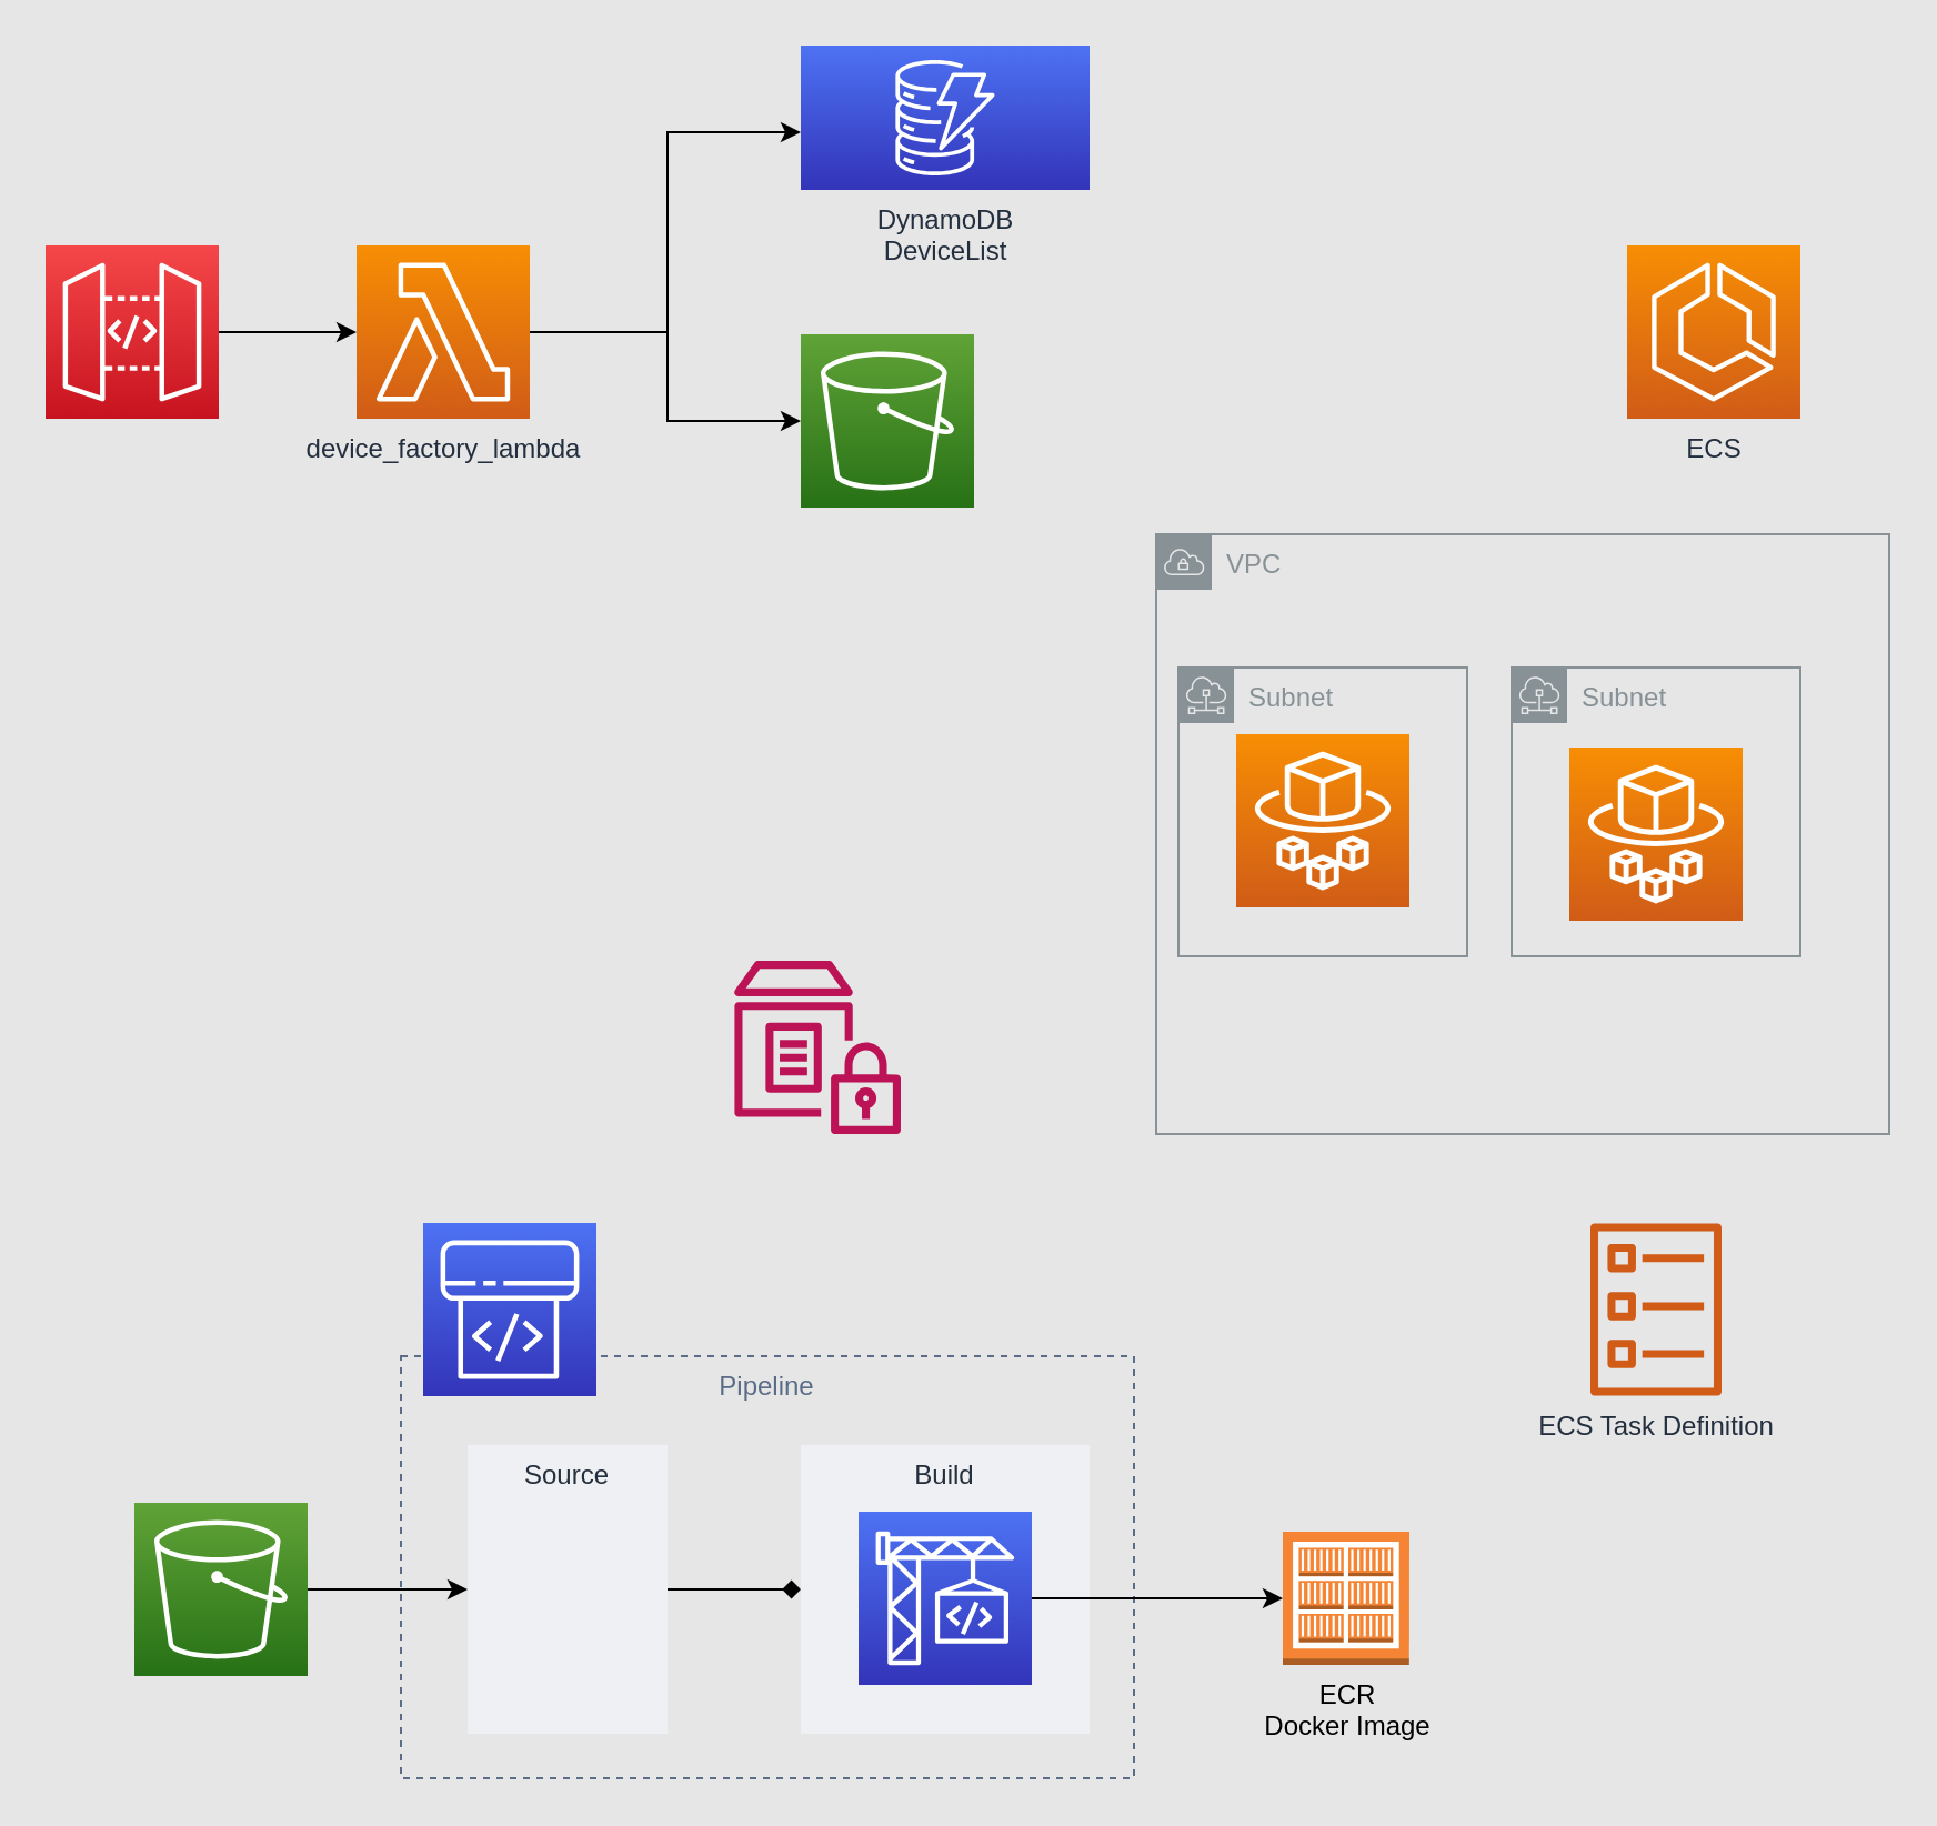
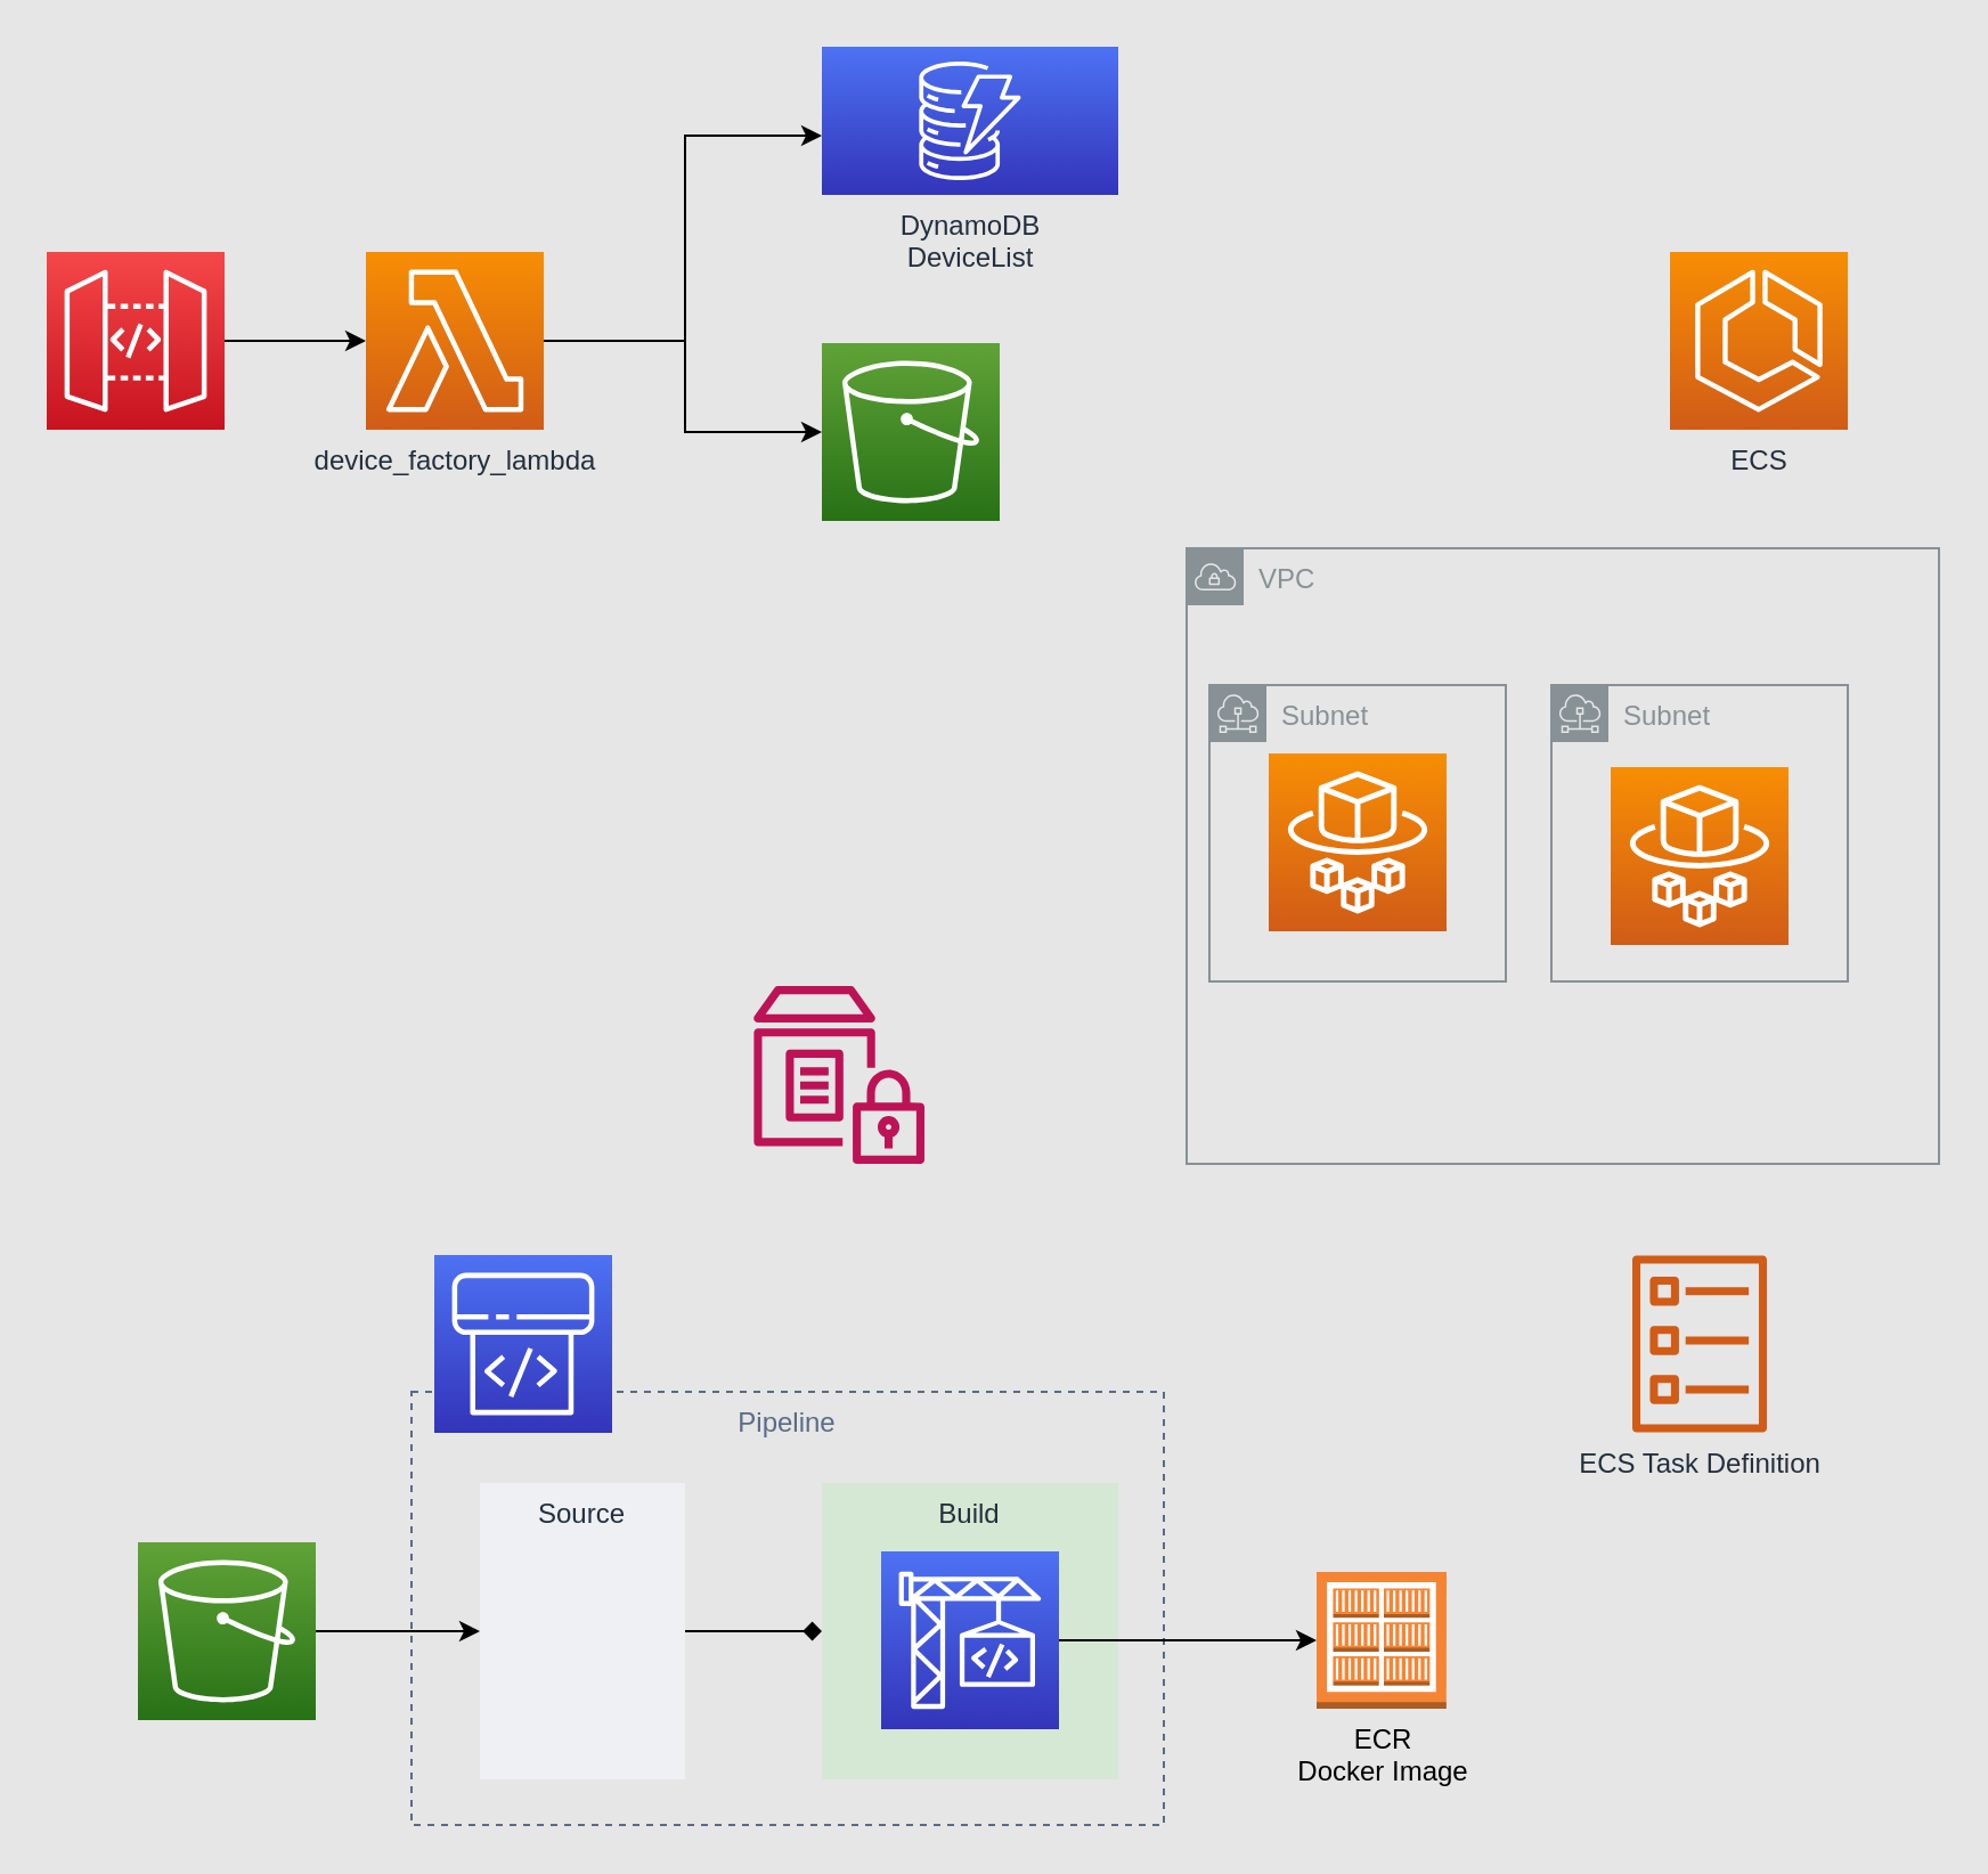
- <mxCell id="3" value="Build" style="fillColor=#EFF0F3;strokeColor=none;dashed=0;verticalAlign=top;fontStyle=0;fontColor=#232F3D;" parent="1" vertex="1"><mxGeometry x="360" y="650" width="130" height="130" as="geometry" /></mxCell>
+ <mxCell id="3" value="Build" style="fillColor=#d5e8d4;strokeColor=none;dashed=0;verticalAlign=top;fontStyle=0;fontColor=#232F3D;" parent="1" vertex="1"><mxGeometry x="360" y="650" width="130" height="130" as="geometry" /></mxCell>
